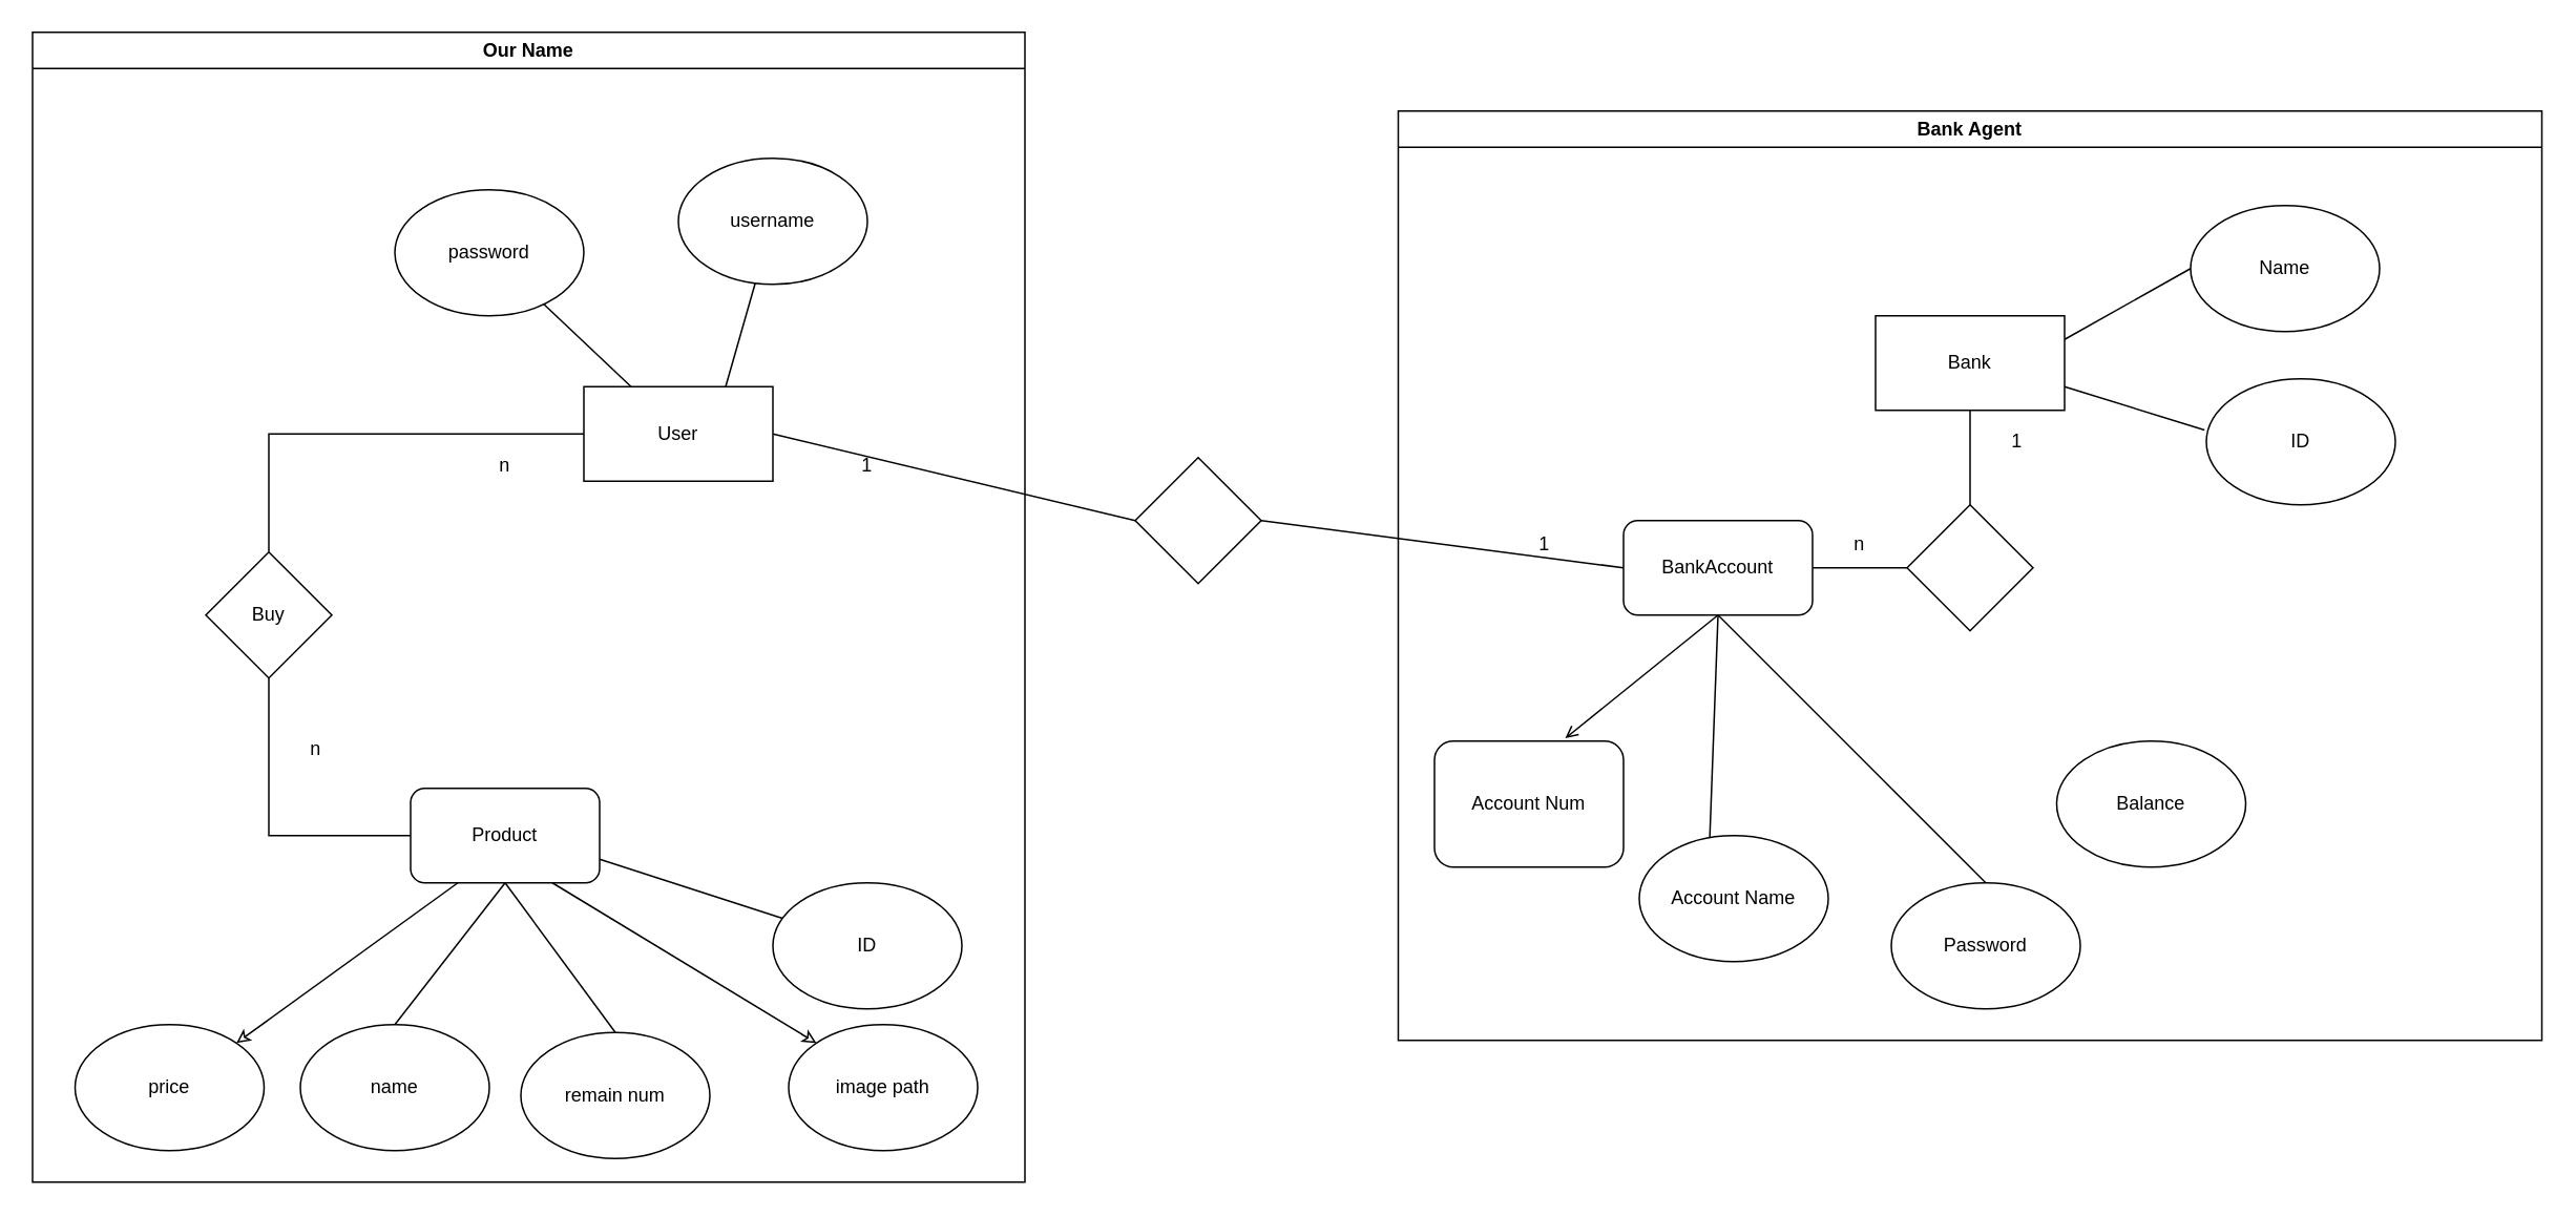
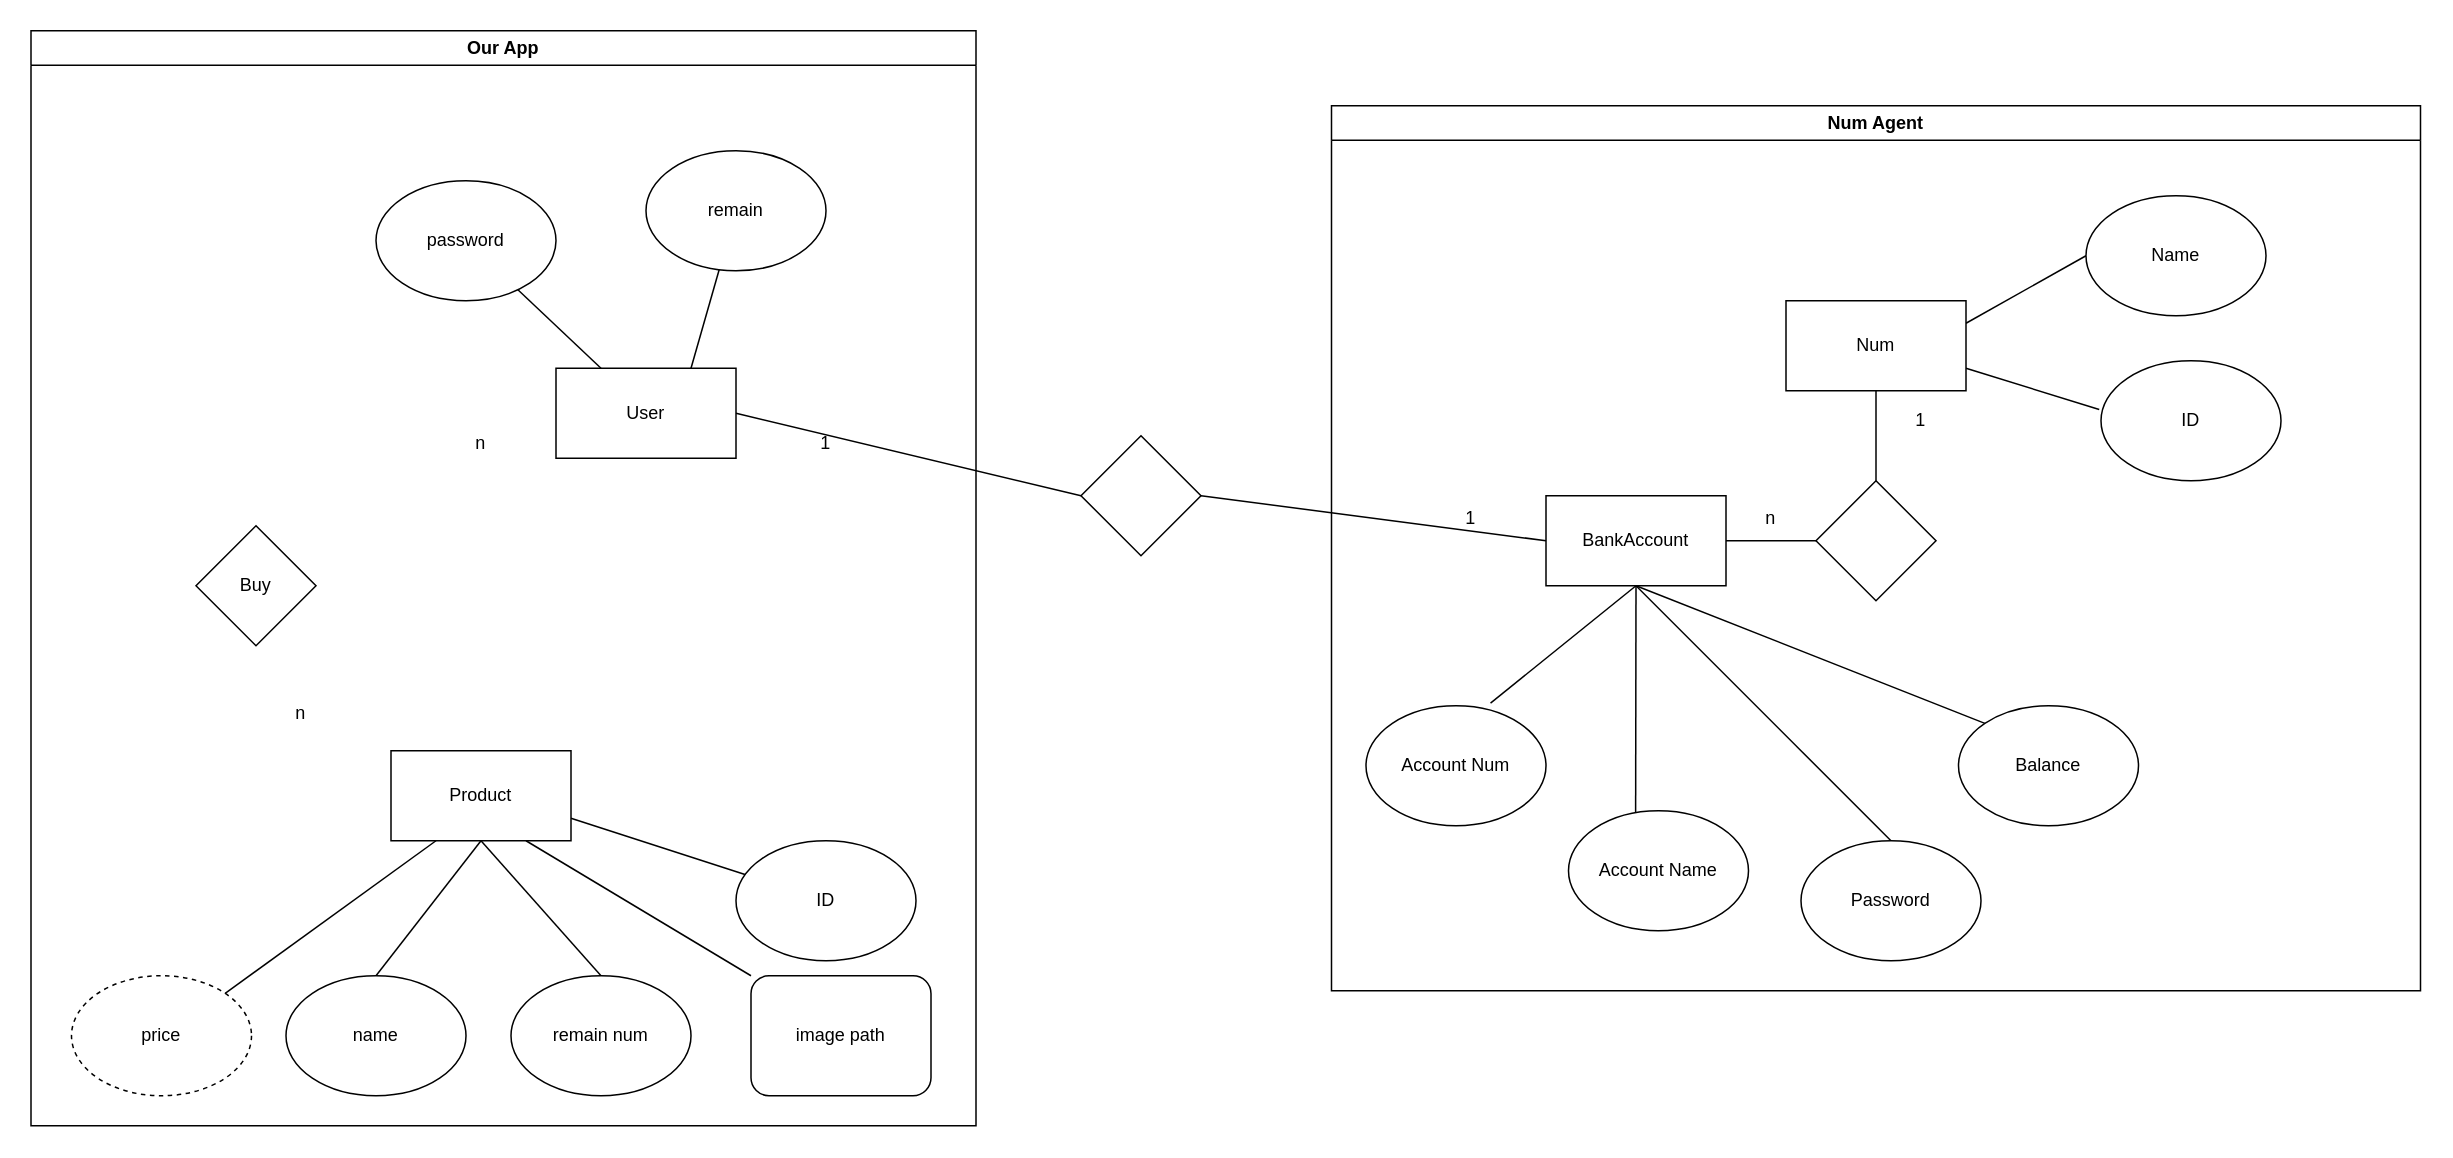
- <mxCell id="30" value="Our Name" style="swimlane;whiteSpace=wrap;html=1;" vertex="1" parent="1"><mxGeometry x="20" y="20" width="630" height="730" as="geometry" /></mxCell>
+ <mxCell id="30" value="Our App" style="swimlane;whiteSpace=wrap;html=1;" vertex="1" parent="1"><mxGeometry x="20" y="20" width="630" height="730" as="geometry" /></mxCell>
- <mxCell id="21" value="Bank Agent" style="swimlane;whiteSpace=wrap;html=1;" vertex="1" parent="1"><mxGeometry x="887" y="70" width="726" height="590" as="geometry" /></mxCell>
+ <mxCell id="21" value="Num Agent" style="swimlane;whiteSpace=wrap;html=1;" vertex="1" parent="1"><mxGeometry x="887" y="70" width="726" height="590" as="geometry" /></mxCell>
- <mxCell id="2" value="username" style="ellipse;whiteSpace=wrap;html=1;" vertex="1" parent="1"><mxGeometry x="430" y="100" width="120" height="80" as="geometry" /></mxCell>
+ <mxCell id="2" value="remain" style="ellipse;whiteSpace=wrap;html=1;" vertex="1" parent="1"><mxGeometry x="430" y="100" width="120" height="80" as="geometry" /></mxCell>
- <mxCell id="9" value="Bank" style="rounded=0;whiteSpace=wrap;html=1;" vertex="1" parent="1"><mxGeometry x="1190" y="200" width="120" height="60" as="geometry" /></mxCell>
+ <mxCell id="9" value="Num" style="rounded=0;whiteSpace=wrap;html=1;" vertex="1" parent="1"><mxGeometry x="1190" y="200" width="120" height="60" as="geometry" /></mxCell>
- <mxCell id="31" style="edgeStyle=orthogonalEdgeStyle;rounded=0;orthogonalLoop=1;jettySize=auto;html=1;exitX=0;exitY=0.5;exitDx=0;exitDy=0;entryX=0.5;entryY=0;entryDx=0;entryDy=0;endArrow=none;endFill=0;" edge="1" parent="30" source="32" target="43"><mxGeometry relative="1" as="geometry" /></mxCell>
- <mxCell id="14" value="BankAccount" style="whiteSpace=wrap;html=1;rounded=1;" vertex="1" parent="1"><mxGeometry x="1030" y="330" width="120" height="60" as="geometry" /></mxCell>
+ <mxCell id="14" value="BankAccount" style="rounded=0;whiteSpace=wrap;html=1;" vertex="1" parent="1"><mxGeometry x="1030" y="330" width="120" height="60" as="geometry" /></mxCell>
+ <mxCell id="12" style="rounded=0;orthogonalLoop=1;jettySize=auto;html=1;exitX=0.5;exitY=1;exitDx=0;exitDy=0;entryX=0;entryY=0;entryDx=0;entryDy=0;endArrow=none;endFill=0;" edge="1" parent="1" source="14" target="20"><mxGeometry relative="1" as="geometry"><mxPoint x="1290" y="450" as="targetPoint" /></mxGeometry></mxCell>
- <mxCell id="10" style="rounded=0;orthogonalLoop=1;jettySize=auto;html=1;exitX=0.5;exitY=1;exitDx=0;exitDy=0;entryX=0.692;entryY=-0.022;entryDx=0;entryDy=0;entryPerimeter=0;endArrow=open;endFill=0;" edge="1" parent="1" source="14" target="19"><mxGeometry relative="1" as="geometry" /></mxCell>
+ <mxCell id="10" style="rounded=0;orthogonalLoop=1;jettySize=auto;html=1;exitX=0.5;exitY=1;exitDx=0;exitDy=0;entryX=0.692;entryY=-0.022;entryDx=0;entryDy=0;entryPerimeter=0;endArrow=none;endFill=0;" edge="1" parent="1" source="14" target="19"><mxGeometry relative="1" as="geometry" /></mxCell>
- <mxCell id="19" value="Account Num" style="whiteSpace=wrap;html=1;rounded=1;" vertex="1" parent="1"><mxGeometry x="910" y="470" width="120" height="80" as="geometry" /></mxCell>
+ <mxCell id="19" value="Account Num" style="ellipse;whiteSpace=wrap;html=1;" vertex="1" parent="1"><mxGeometry x="910" y="470" width="120" height="80" as="geometry" /></mxCell>
- <mxCell id="42" style="edgeStyle=orthogonalEdgeStyle;rounded=0;orthogonalLoop=1;jettySize=auto;html=1;exitX=0.5;exitY=1;exitDx=0;exitDy=0;entryX=0;entryY=0.5;entryDx=0;entryDy=0;endArrow=none;endFill=0;" edge="1" parent="30" source="43" target="38"><mxGeometry relative="1" as="geometry" /></mxCell>
- <mxCell id="38" value="Product" style="whiteSpace=wrap;html=1;rounded=1;" vertex="1" parent="30"><mxGeometry x="240" y="480" width="120" height="60" as="geometry" /></mxCell>
+ <mxCell id="38" value="Product" style="rounded=0;whiteSpace=wrap;html=1;" vertex="1" parent="30"><mxGeometry x="240" y="480" width="120" height="60" as="geometry" /></mxCell>
- <mxCell id="24" value="Account Name" style="ellipse;whiteSpace=wrap;html=1;" vertex="1" parent="21"><mxGeometry x="153" y="460" width="120" height="80" as="geometry" /></mxCell>
+ <mxCell id="24" value="Account Name" style="ellipse;whiteSpace=wrap;html=1;" vertex="1" parent="21"><mxGeometry x="158" y="470" width="120" height="80" as="geometry" /></mxCell>
- <mxCell id="36" style="rounded=0;orthogonalLoop=1;jettySize=auto;html=1;exitX=0.75;exitY=1;exitDx=0;exitDy=0;entryX=0;entryY=0;entryDx=0;entryDy=0;endArrow=classic;endFill=0;" edge="1" parent="30" source="38" target="47"><mxGeometry relative="1" as="geometry" /></mxCell>
+ <mxCell id="36" style="rounded=0;orthogonalLoop=1;jettySize=auto;html=1;exitX=0.75;exitY=1;exitDx=0;exitDy=0;entryX=0;entryY=0;entryDx=0;entryDy=0;endArrow=none;endFill=0;" edge="1" parent="30" source="38" target="47"><mxGeometry relative="1" as="geometry" /></mxCell>
- <mxCell id="33" style="rounded=0;orthogonalLoop=1;jettySize=auto;html=1;exitX=0.25;exitY=1;exitDx=0;exitDy=0;entryX=1;entryY=0;entryDx=0;entryDy=0;endArrow=classic;endFill=0;" edge="1" parent="30" source="38" target="40"><mxGeometry relative="1" as="geometry" /></mxCell>
+ <mxCell id="33" style="rounded=0;orthogonalLoop=1;jettySize=auto;html=1;exitX=0.25;exitY=1;exitDx=0;exitDy=0;entryX=1;entryY=0;entryDx=0;entryDy=0;endArrow=none;endFill=0;" edge="1" parent="30" source="38" target="40"><mxGeometry relative="1" as="geometry" /></mxCell>
- <mxCell id="40" value="price" style="ellipse;whiteSpace=wrap;html=1;" vertex="1" parent="30"><mxGeometry x="27" y="630" width="120" height="80" as="geometry" /></mxCell>
+ <mxCell id="40" value="price" style="ellipse;whiteSpace=wrap;html=1;dashed=1;" vertex="1" parent="30"><mxGeometry x="27" y="630" width="120" height="80" as="geometry" /></mxCell>
- <mxCell id="47" value="image path" style="ellipse;whiteSpace=wrap;html=1;" vertex="1" parent="30"><mxGeometry x="480" y="630" width="120" height="80" as="geometry" /></mxCell>
+ <mxCell id="47" value="image path" style="whiteSpace=wrap;html=1;rounded=1;" vertex="1" parent="30"><mxGeometry x="480" y="630" width="120" height="80" as="geometry" /></mxCell>
- <mxCell id="41" value="remain num" style="ellipse;whiteSpace=wrap;html=1;" vertex="1" parent="30"><mxGeometry x="310" y="635" width="120" height="80" as="geometry" /></mxCell>
+ <mxCell id="41" value="remain num" style="ellipse;whiteSpace=wrap;html=1;" vertex="1" parent="30"><mxGeometry x="320" y="630" width="120" height="80" as="geometry" /></mxCell>
